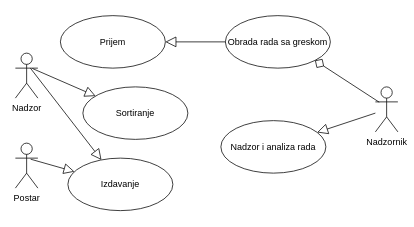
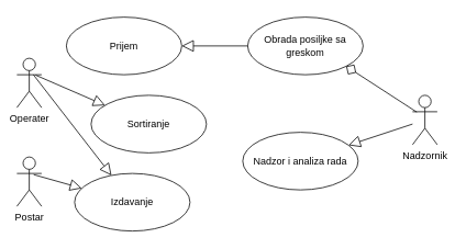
- <mxCell id="10" value="Obrada rada sa greskom" style="ellipse;whiteSpace=wrap;html=1;" vertex="1" parent="1"><mxGeometry x="300" y="20" width="140" height="70" as="geometry" /></mxCell>
+ <mxCell id="10" value="Obrada posiljke sa greskom" style="ellipse;whiteSpace=wrap;html=1;" vertex="1" parent="1"><mxGeometry x="300" y="20" width="140" height="70" as="geometry" /></mxCell>
- <mxCell id="2" value="Nadzor" style="shape=umlActor;html=1;verticalLabelPosition=bottom;verticalAlign=top;align=center;" vertex="1" parent="1"><mxGeometry x="20" y="70" width="30" height="60" as="geometry" /></mxCell>
+ <mxCell id="2" value="Operater" style="shape=umlActor;html=1;verticalLabelPosition=bottom;verticalAlign=top;align=center;" vertex="1" parent="1"><mxGeometry x="20" y="70" width="30" height="60" as="geometry" /></mxCell>
